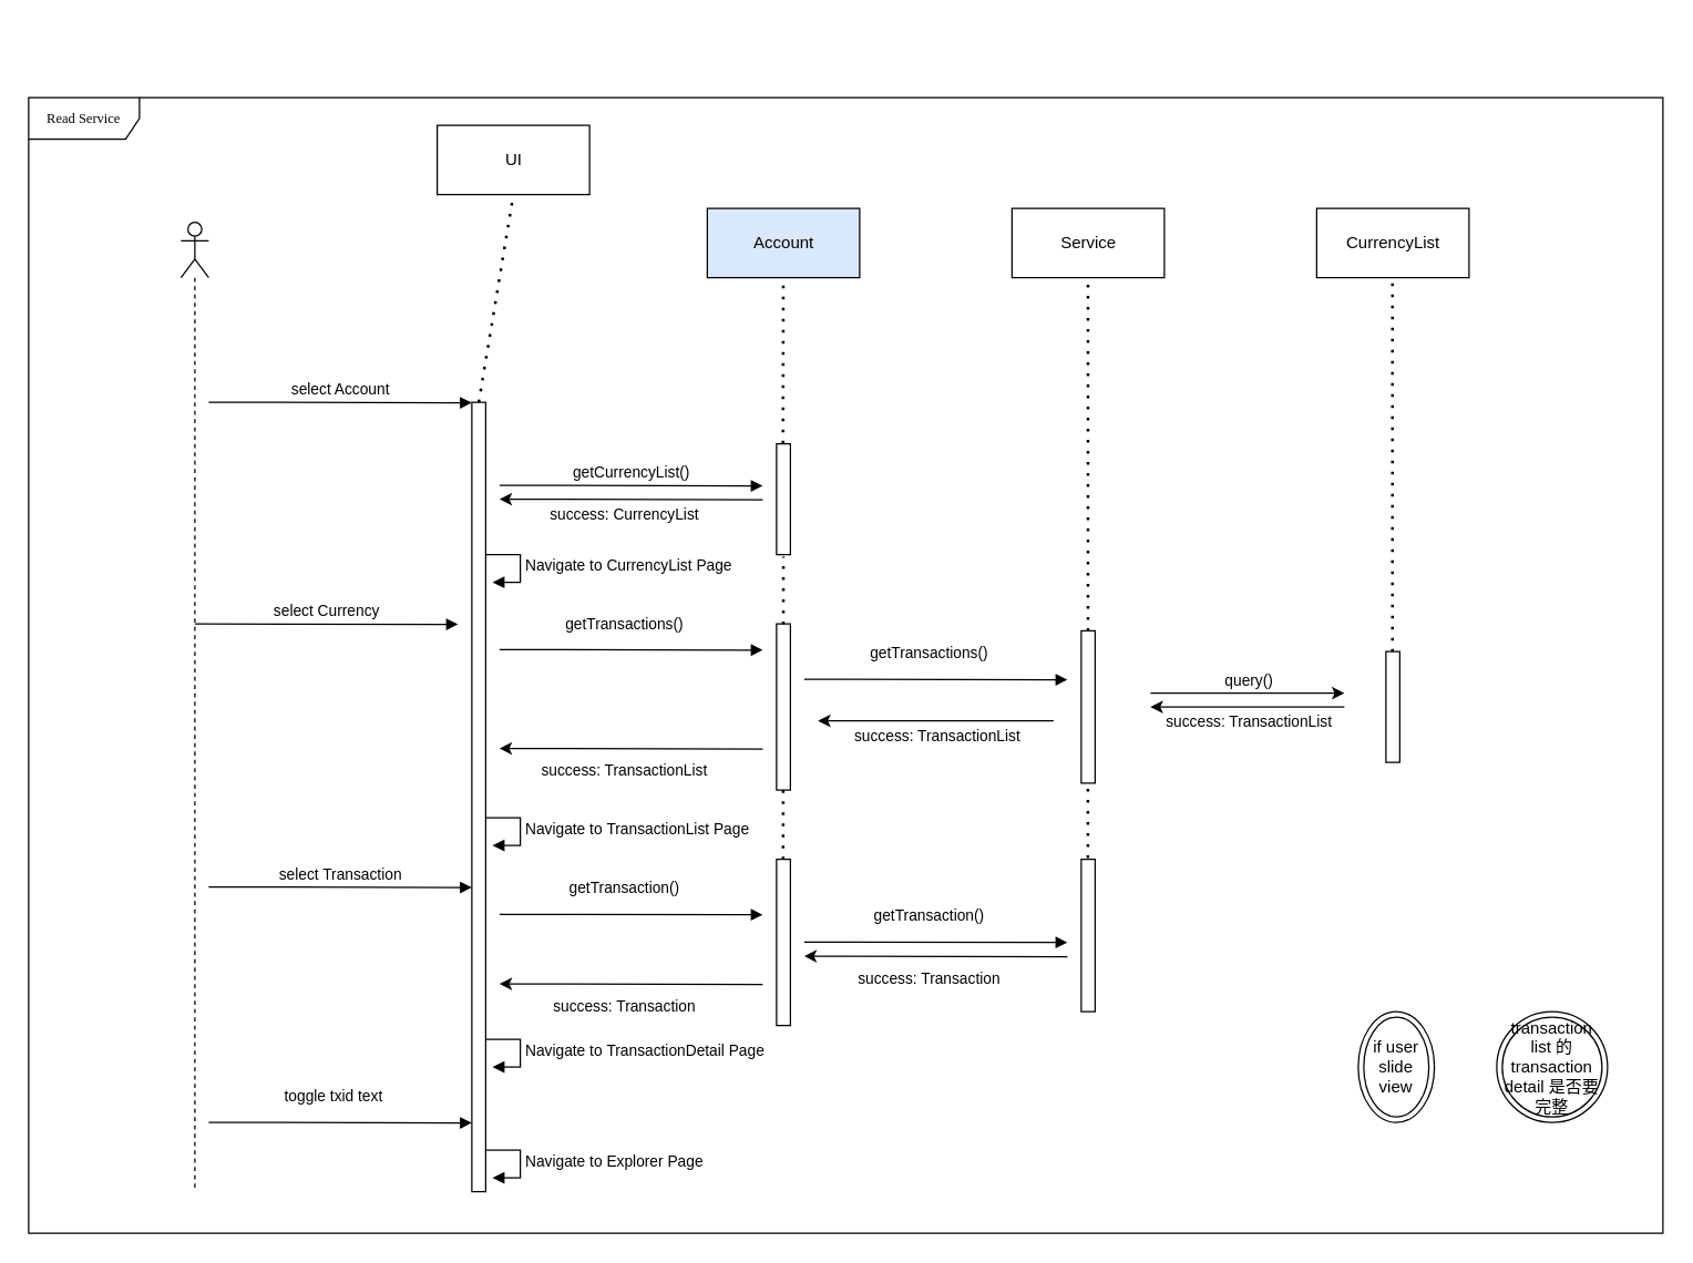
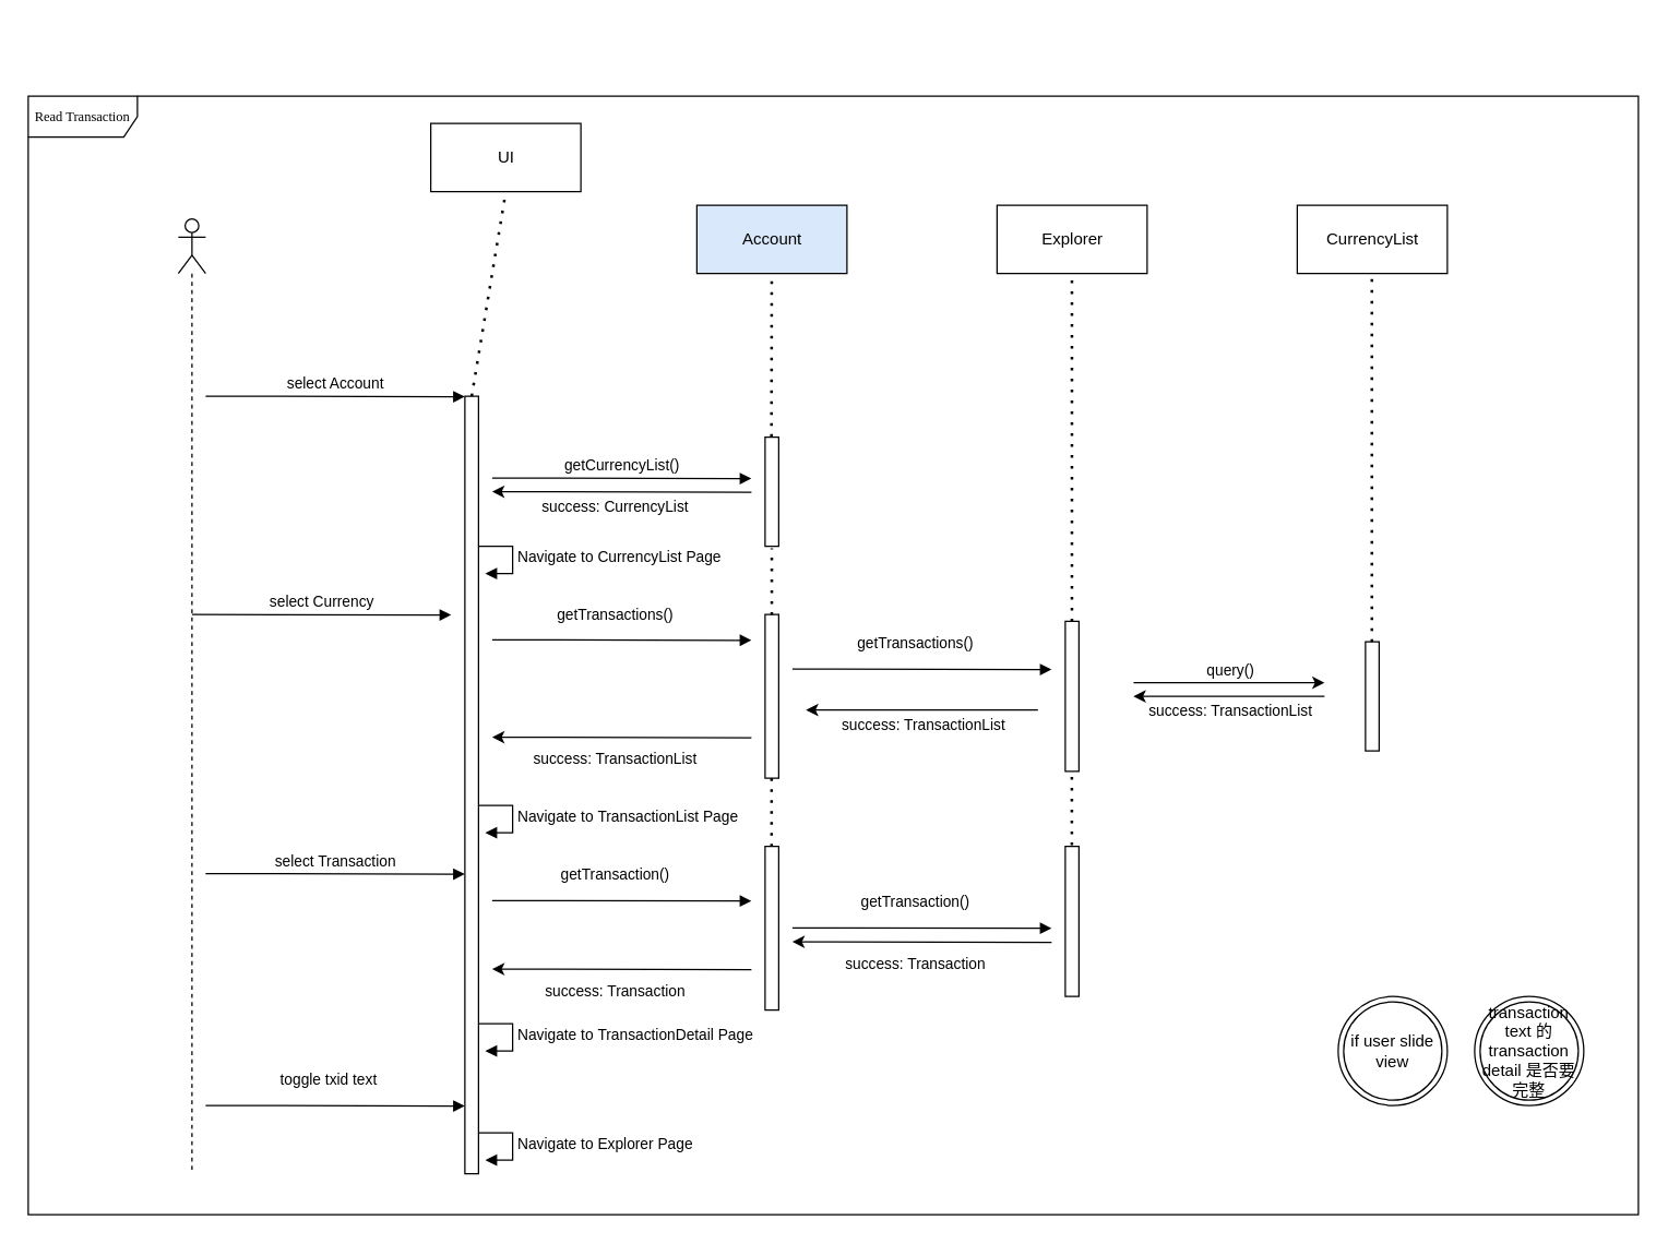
- <mxCell id="3" value="Read Service" style="shape=umlFrame;whiteSpace=wrap;html=1;rounded=0;shadow=0;comic=0;labelBackgroundColor=none;strokeWidth=1;fontFamily=Verdana;fontSize=10;align=center;width=80;height=30;" vertex="1" parent="2"><mxGeometry y="50" width="1180" height="820" as="geometry" /></mxCell>
+ <mxCell id="3" value="Read Transaction" style="shape=umlFrame;whiteSpace=wrap;html=1;rounded=0;shadow=0;comic=0;labelBackgroundColor=none;strokeWidth=1;fontFamily=Verdana;fontSize=10;align=center;width=80;height=30;" vertex="1" parent="2"><mxGeometry y="50" width="1180" height="820" as="geometry" /></mxCell>
- <mxCell id="20" value="Service" style="html=1;" vertex="1" parent="19"><mxGeometry width="110" height="50" as="geometry" /></mxCell>
+ <mxCell id="20" value="Explorer" style="html=1;" vertex="1" parent="19"><mxGeometry width="110" height="50" as="geometry" /></mxCell>
- <mxCell id="38" value="if user slide view" style="ellipse;shape=doubleEllipse;whiteSpace=wrap;html=1;aspect=fixed;" vertex="1" parent="2"><mxGeometry x="960" y="710" width="55" height="80" as="geometry" /></mxCell>
+ <mxCell id="38" value="if user slide view" style="ellipse;shape=doubleEllipse;whiteSpace=wrap;html=1;aspect=fixed;" vertex="1" parent="2"><mxGeometry x="960" y="710" width="80" height="80" as="geometry" /></mxCell>
- <mxCell id="39" value="transaction list 的 transaction detail 是否要完整" style="ellipse;shape=doubleEllipse;whiteSpace=wrap;html=1;aspect=fixed;" vertex="1" parent="2"><mxGeometry x="1060" y="710" width="80" height="80" as="geometry" /></mxCell>
+ <mxCell id="39" value="transaction text 的 transaction detail 是否要完整" style="ellipse;shape=doubleEllipse;whiteSpace=wrap;html=1;aspect=fixed;" vertex="1" parent="2"><mxGeometry x="1060" y="710" width="80" height="80" as="geometry" /></mxCell>
